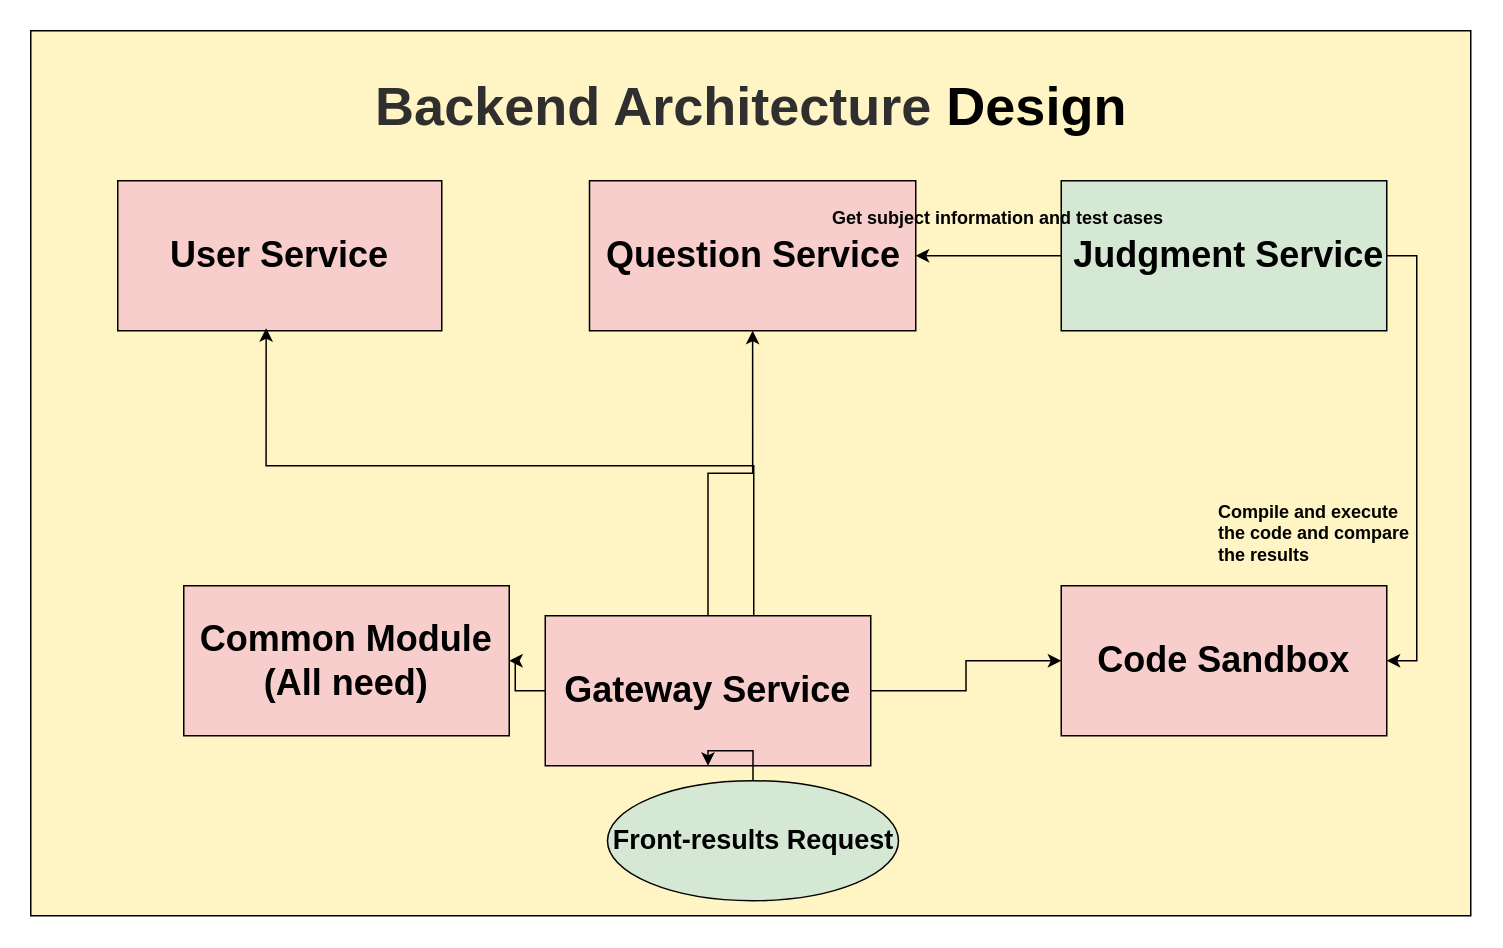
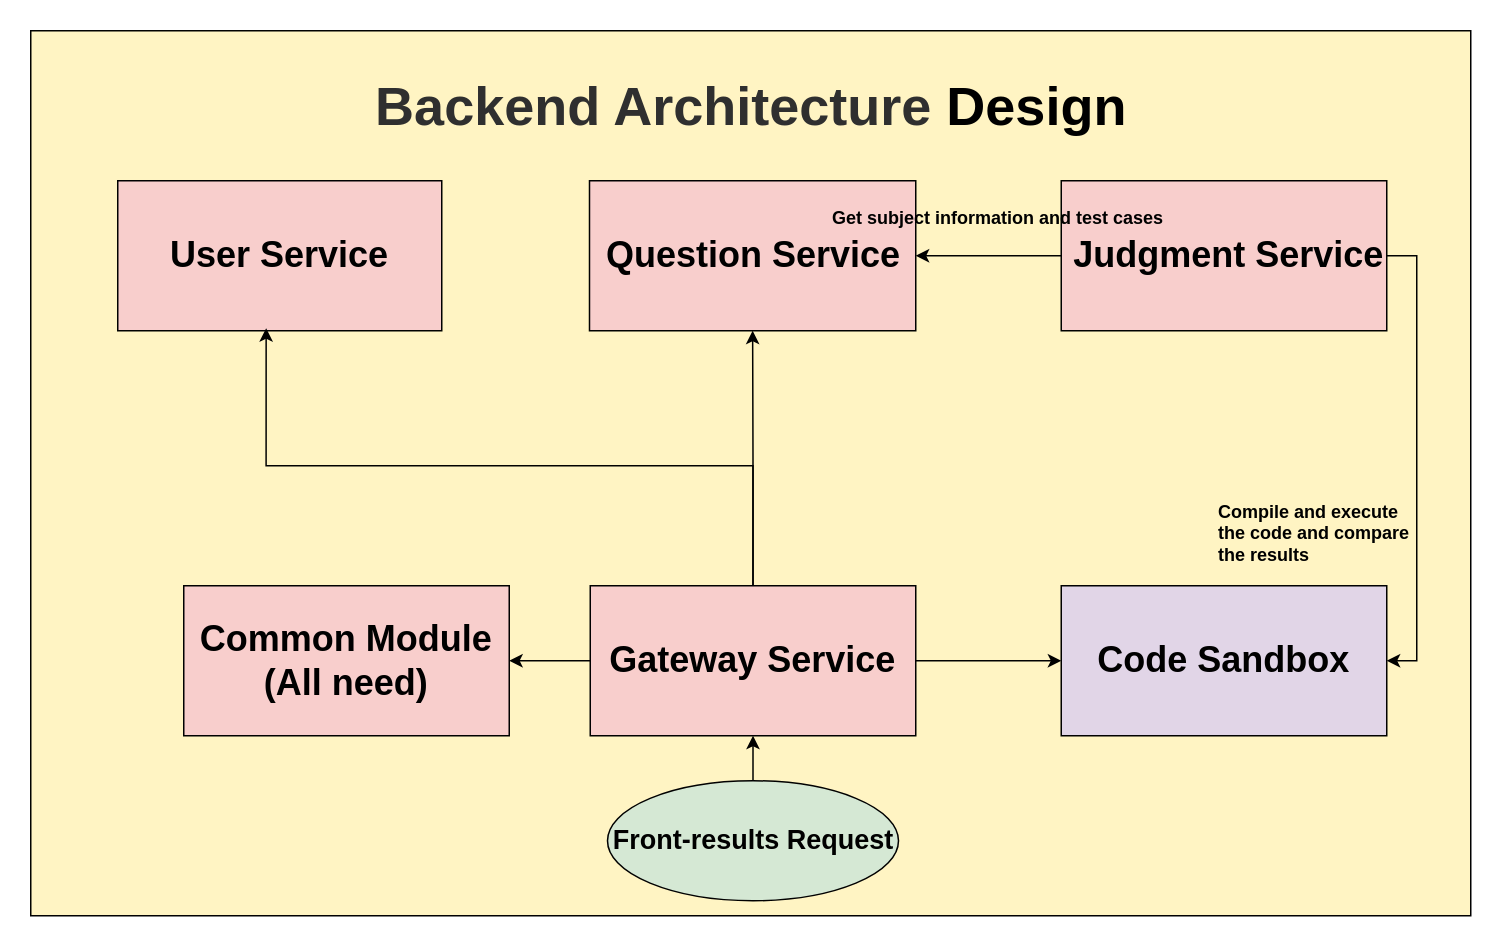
- <mxCell id="8" value="&lt;b&gt;&lt;font style=&quot;font-size: 24px;&quot;&gt;&amp;nbsp;Judgment Service&lt;/font&gt;&lt;/b&gt;" style="rounded=0;whiteSpace=wrap;html=1;fillColor=#d5e8d4;" vertex="1" parent="1"><mxGeometry x="707" y="120" width="217" height="100" as="geometry" /></mxCell>
+ <mxCell id="8" value="&lt;b&gt;&lt;font style=&quot;font-size: 24px;&quot;&gt;&amp;nbsp;Judgment Service&lt;/font&gt;&lt;/b&gt;" style="rounded=0;whiteSpace=wrap;html=1;fillColor=#F8CECC;" vertex="1" parent="1"><mxGeometry x="707" y="120" width="217" height="100" as="geometry" /></mxCell>
- <mxCell id="9" value="&lt;span style=&quot;font-size: 24px;&quot;&gt;&lt;b&gt;Code Sandbox&lt;/b&gt;&lt;/span&gt;" style="rounded=0;whiteSpace=wrap;html=1;fillColor=#F8CECC;" vertex="1" parent="1"><mxGeometry x="707" y="390" width="217" height="100" as="geometry" /></mxCell>
+ <mxCell id="9" value="&lt;span style=&quot;font-size: 24px;&quot;&gt;&lt;b&gt;Code Sandbox&lt;/b&gt;&lt;/span&gt;" style="rounded=0;whiteSpace=wrap;html=1;fillColor=#e1d5e7;" vertex="1" parent="1"><mxGeometry x="707" y="390" width="217" height="100" as="geometry" /></mxCell>
- <mxCell id="14" value="&lt;b&gt;&lt;font style=&quot;font-size: 24px;&quot;&gt;Gateway Service&lt;/font&gt;&lt;/b&gt;" style="rounded=0;whiteSpace=wrap;html=1;fillColor=#F8CECC;" vertex="1" parent="1"><mxGeometry x="363" y="410" width="217" height="100" as="geometry" /></mxCell>
+ <mxCell id="14" value="&lt;b&gt;&lt;font style=&quot;font-size: 24px;&quot;&gt;Gateway Service&lt;/font&gt;&lt;/b&gt;" style="rounded=0;whiteSpace=wrap;html=1;fillColor=#F8CECC;" vertex="1" parent="1"><mxGeometry x="393" y="390" width="217" height="100" as="geometry" /></mxCell>
